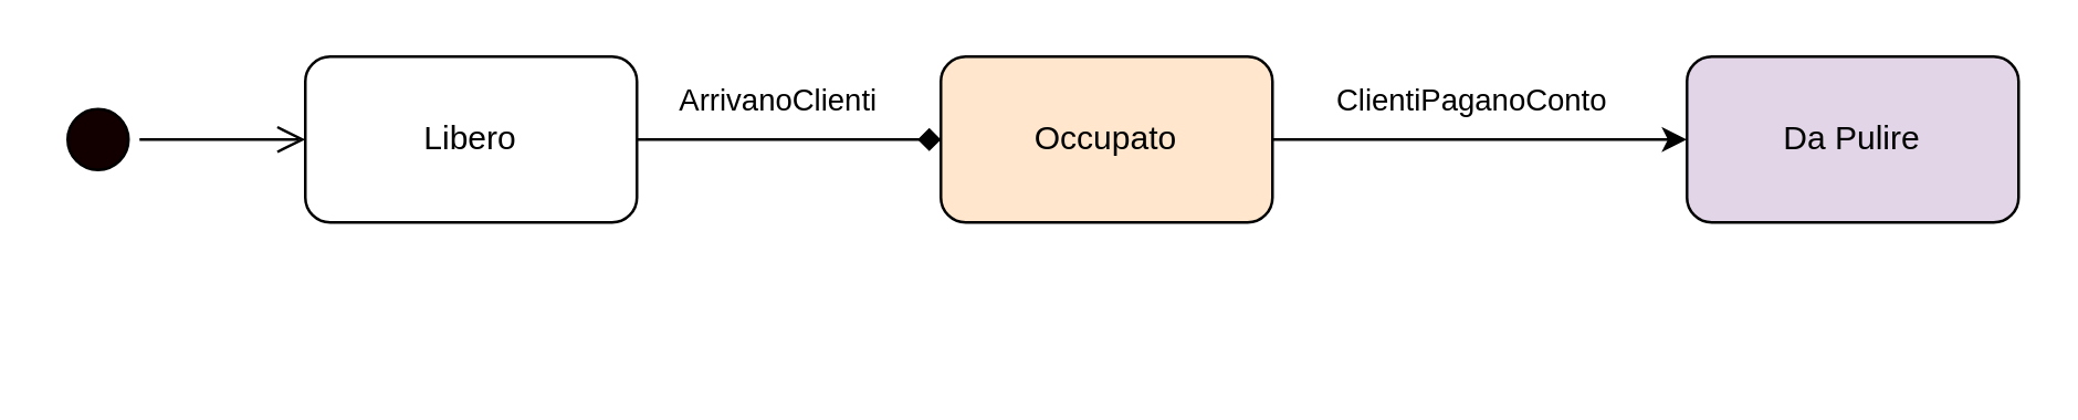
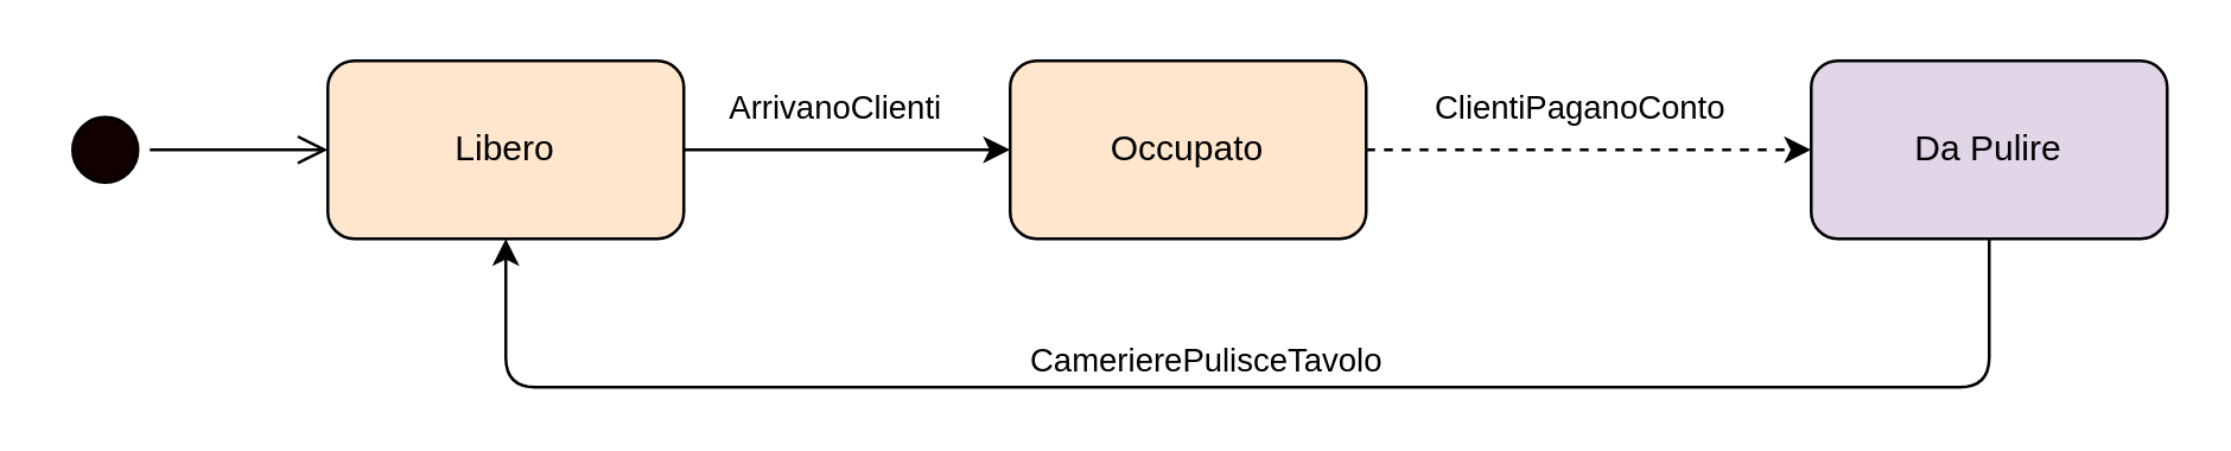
- <mxCell id="4" value="Libero" style="rounded=1;whiteSpace=wrap;html=1;labelBackgroundColor=none;movable=0;resizable=0;rotatable=0;deletable=0;editable=0;locked=1;connectable=0;" parent="1" vertex="1"><mxGeometry x="110" y="20" width="120" height="60" as="geometry" /></mxCell>
+ <mxCell id="4" value="Libero" style="rounded=1;whiteSpace=wrap;html=1;labelBackgroundColor=none;movable=0;resizable=0;rotatable=0;deletable=0;editable=0;locked=1;connectable=0;fillColor=#ffe6cc;" parent="1" vertex="1"><mxGeometry x="110" y="20" width="120" height="60" as="geometry" /></mxCell>
- <mxCell id="2" style="edgeStyle=orthogonalEdgeStyle;rounded=1;orthogonalLoop=1;jettySize=auto;html=1;labelBackgroundColor=none;fontColor=default;movable=0;resizable=0;rotatable=0;deletable=0;editable=0;locked=1;connectable=0;endArrow=diamond;" parent="1" source="4" target="9" edge="1"><mxGeometry relative="1" as="geometry"><mxPoint x="380" y="50" as="targetPoint" /></mxGeometry></mxCell>
+ <mxCell id="2" style="edgeStyle=orthogonalEdgeStyle;rounded=1;orthogonalLoop=1;jettySize=auto;html=1;labelBackgroundColor=none;fontColor=default;movable=0;resizable=0;rotatable=0;deletable=0;editable=0;locked=1;connectable=0;" parent="1" source="4" target="9" edge="1"><mxGeometry relative="1" as="geometry"><mxPoint x="380" y="50" as="targetPoint" /></mxGeometry></mxCell>
- <mxCell id="7" style="edgeStyle=orthogonalEdgeStyle;rounded=1;orthogonalLoop=1;jettySize=auto;html=1;entryX=0;entryY=0.5;entryDx=0;entryDy=0;labelBackgroundColor=none;fontColor=default;movable=0;resizable=0;rotatable=0;deletable=0;editable=0;locked=1;connectable=0;" parent="1" source="9" target="12" edge="1"><mxGeometry relative="1" as="geometry" /></mxCell>
+ <mxCell id="7" style="edgeStyle=orthogonalEdgeStyle;rounded=1;orthogonalLoop=1;jettySize=auto;html=1;entryX=0;entryY=0.5;entryDx=0;entryDy=0;labelBackgroundColor=none;fontColor=default;movable=0;resizable=0;rotatable=0;deletable=0;editable=0;locked=1;connectable=0;dashed=1;" parent="1" source="9" target="12" edge="1"><mxGeometry relative="1" as="geometry" /></mxCell>
+ <mxCell id="10" style="edgeStyle=orthogonalEdgeStyle;rounded=1;orthogonalLoop=1;jettySize=auto;html=1;entryX=0.5;entryY=1;entryDx=0;entryDy=0;movable=0;resizable=0;rotatable=0;deletable=0;editable=0;locked=1;connectable=0;" parent="1" source="12" target="4" edge="1"><mxGeometry relative="1" as="geometry"><Array as="points"><mxPoint x="670" y="130" /><mxPoint x="170" y="130" /></Array></mxGeometry></mxCell>
+ <mxCell id="11" value="CamerierePulisceTavolo" style="edgeLabel;html=1;align=center;verticalAlign=middle;resizable=0;points=[];movable=0;rotatable=0;deletable=0;editable=0;locked=1;connectable=0;" parent="10" vertex="1" connectable="0"><mxGeometry x="0.049" y="-1" relative="1" as="geometry"><mxPoint y="-9" as="offset" /></mxGeometry></mxCell>
